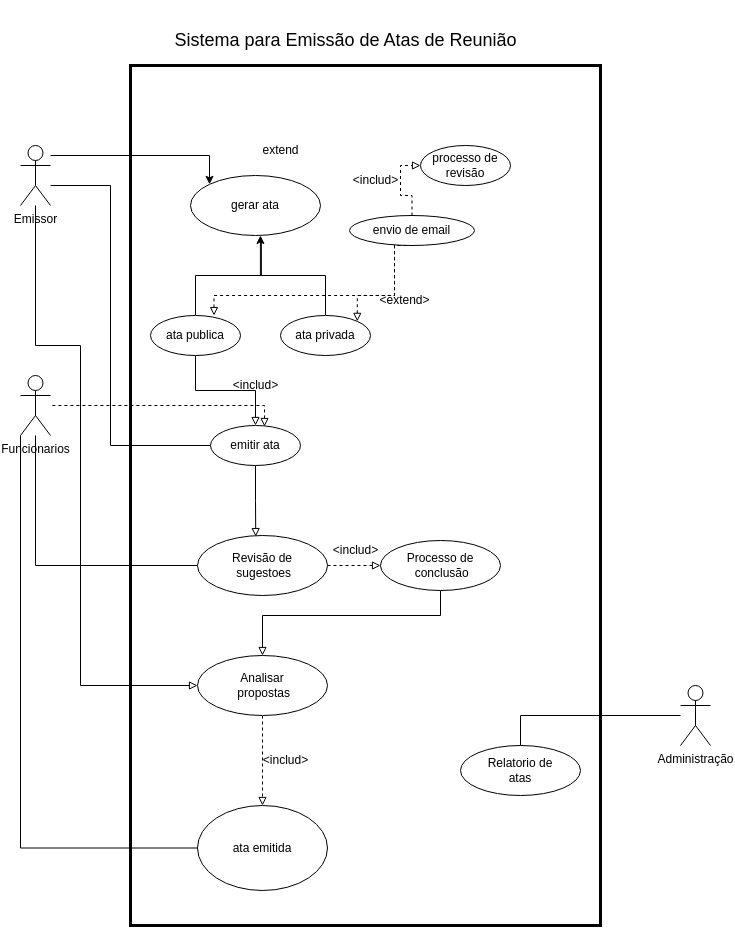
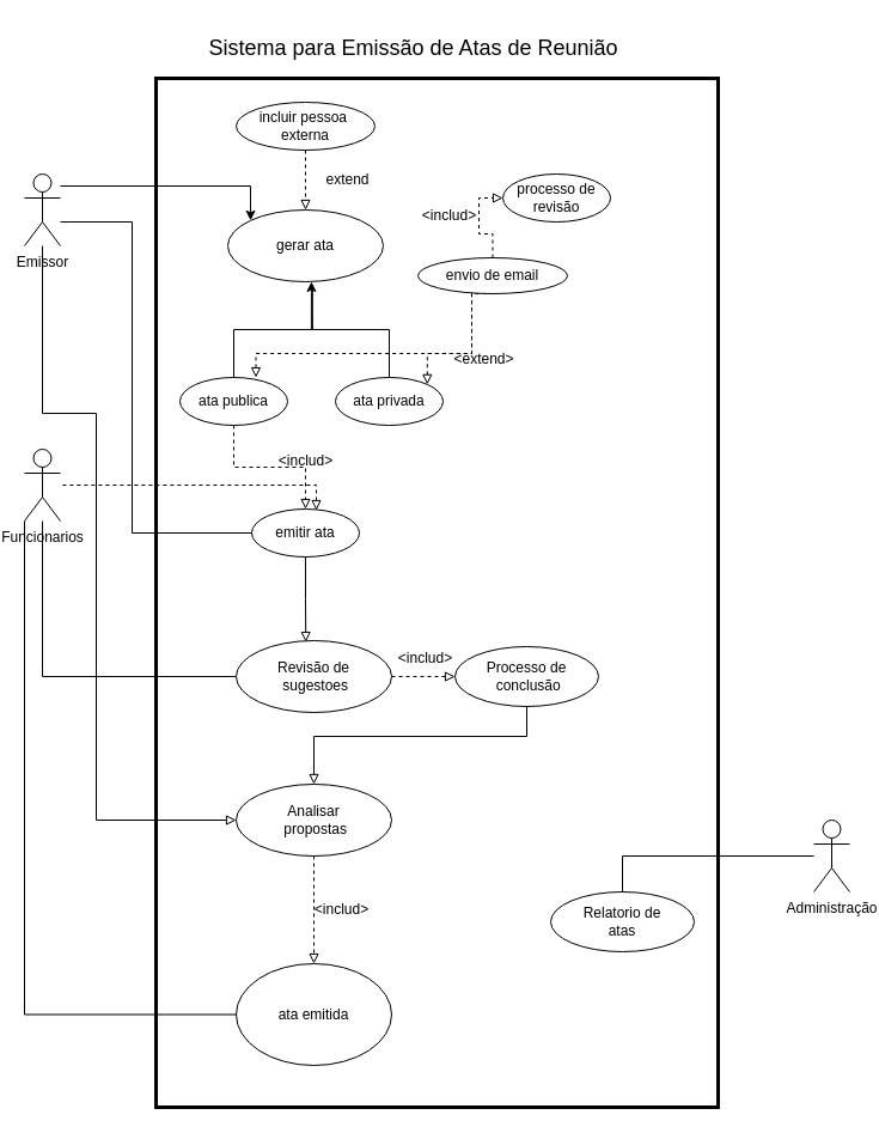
+ <mxCell id="23" value="incluir pessoa&amp;nbsp;&lt;br&gt;externa" style="ellipse;whiteSpace=wrap;html=1;" vertex="1" parent="1"><mxGeometry x="197" y="85" width="116" height="40" as="geometry" /></mxCell>
+ <mxCell id="22" style="edgeStyle=orthogonalEdgeStyle;rounded=0;orthogonalLoop=1;jettySize=auto;html=1;exitX=0.5;exitY=1;exitDx=0;exitDy=0;entryX=0.5;entryY=0;entryDx=0;entryDy=0;startArrow=none;startFill=0;endArrow=block;endFill=0;dashed=1;" edge="1" parent="1" source="23" target="9"><mxGeometry relative="1" as="geometry" /></mxCell>
- <mxCell id="24" value="extend" style="text;html=1;align=center;verticalAlign=middle;resizable=0;points=[];autosize=1;strokeColor=none;fillColor=none;" vertex="1" parent="1"><mxGeometry x="250" y="135" width="60" height="30" as="geometry" /></mxCell>
+ <mxCell id="24" value="extend" style="text;html=1;align=center;verticalAlign=middle;resizable=0;points=[];autosize=1;strokeColor=none;fillColor=none;" vertex="1" parent="1"><mxGeometry x="260" y="135" width="60" height="30" as="geometry" /></mxCell>
- <mxCell id="11" style="edgeStyle=orthogonalEdgeStyle;rounded=0;orthogonalLoop=1;jettySize=auto;html=1;exitX=0.5;exitY=1;exitDx=0;exitDy=0;dashed=0;startArrow=none;startFill=0;endArrow=block;endFill=0;entryX=0.5;entryY=0;entryDx=0;entryDy=0;" edge="1" parent="1" source="12" target="20"><mxGeometry relative="1" as="geometry"><mxPoint x="260" y="425" as="targetPoint" /></mxGeometry></mxCell>
+ <mxCell id="11" style="edgeStyle=orthogonalEdgeStyle;rounded=0;orthogonalLoop=1;jettySize=auto;html=1;exitX=0.5;exitY=1;exitDx=0;exitDy=0;dashed=1;startArrow=none;startFill=0;endArrow=block;endFill=0;entryX=0.5;entryY=0;entryDx=0;entryDy=0;" edge="1" parent="1" source="12" target="20"><mxGeometry relative="1" as="geometry"><mxPoint x="260" y="425" as="targetPoint" /></mxGeometry></mxCell>
